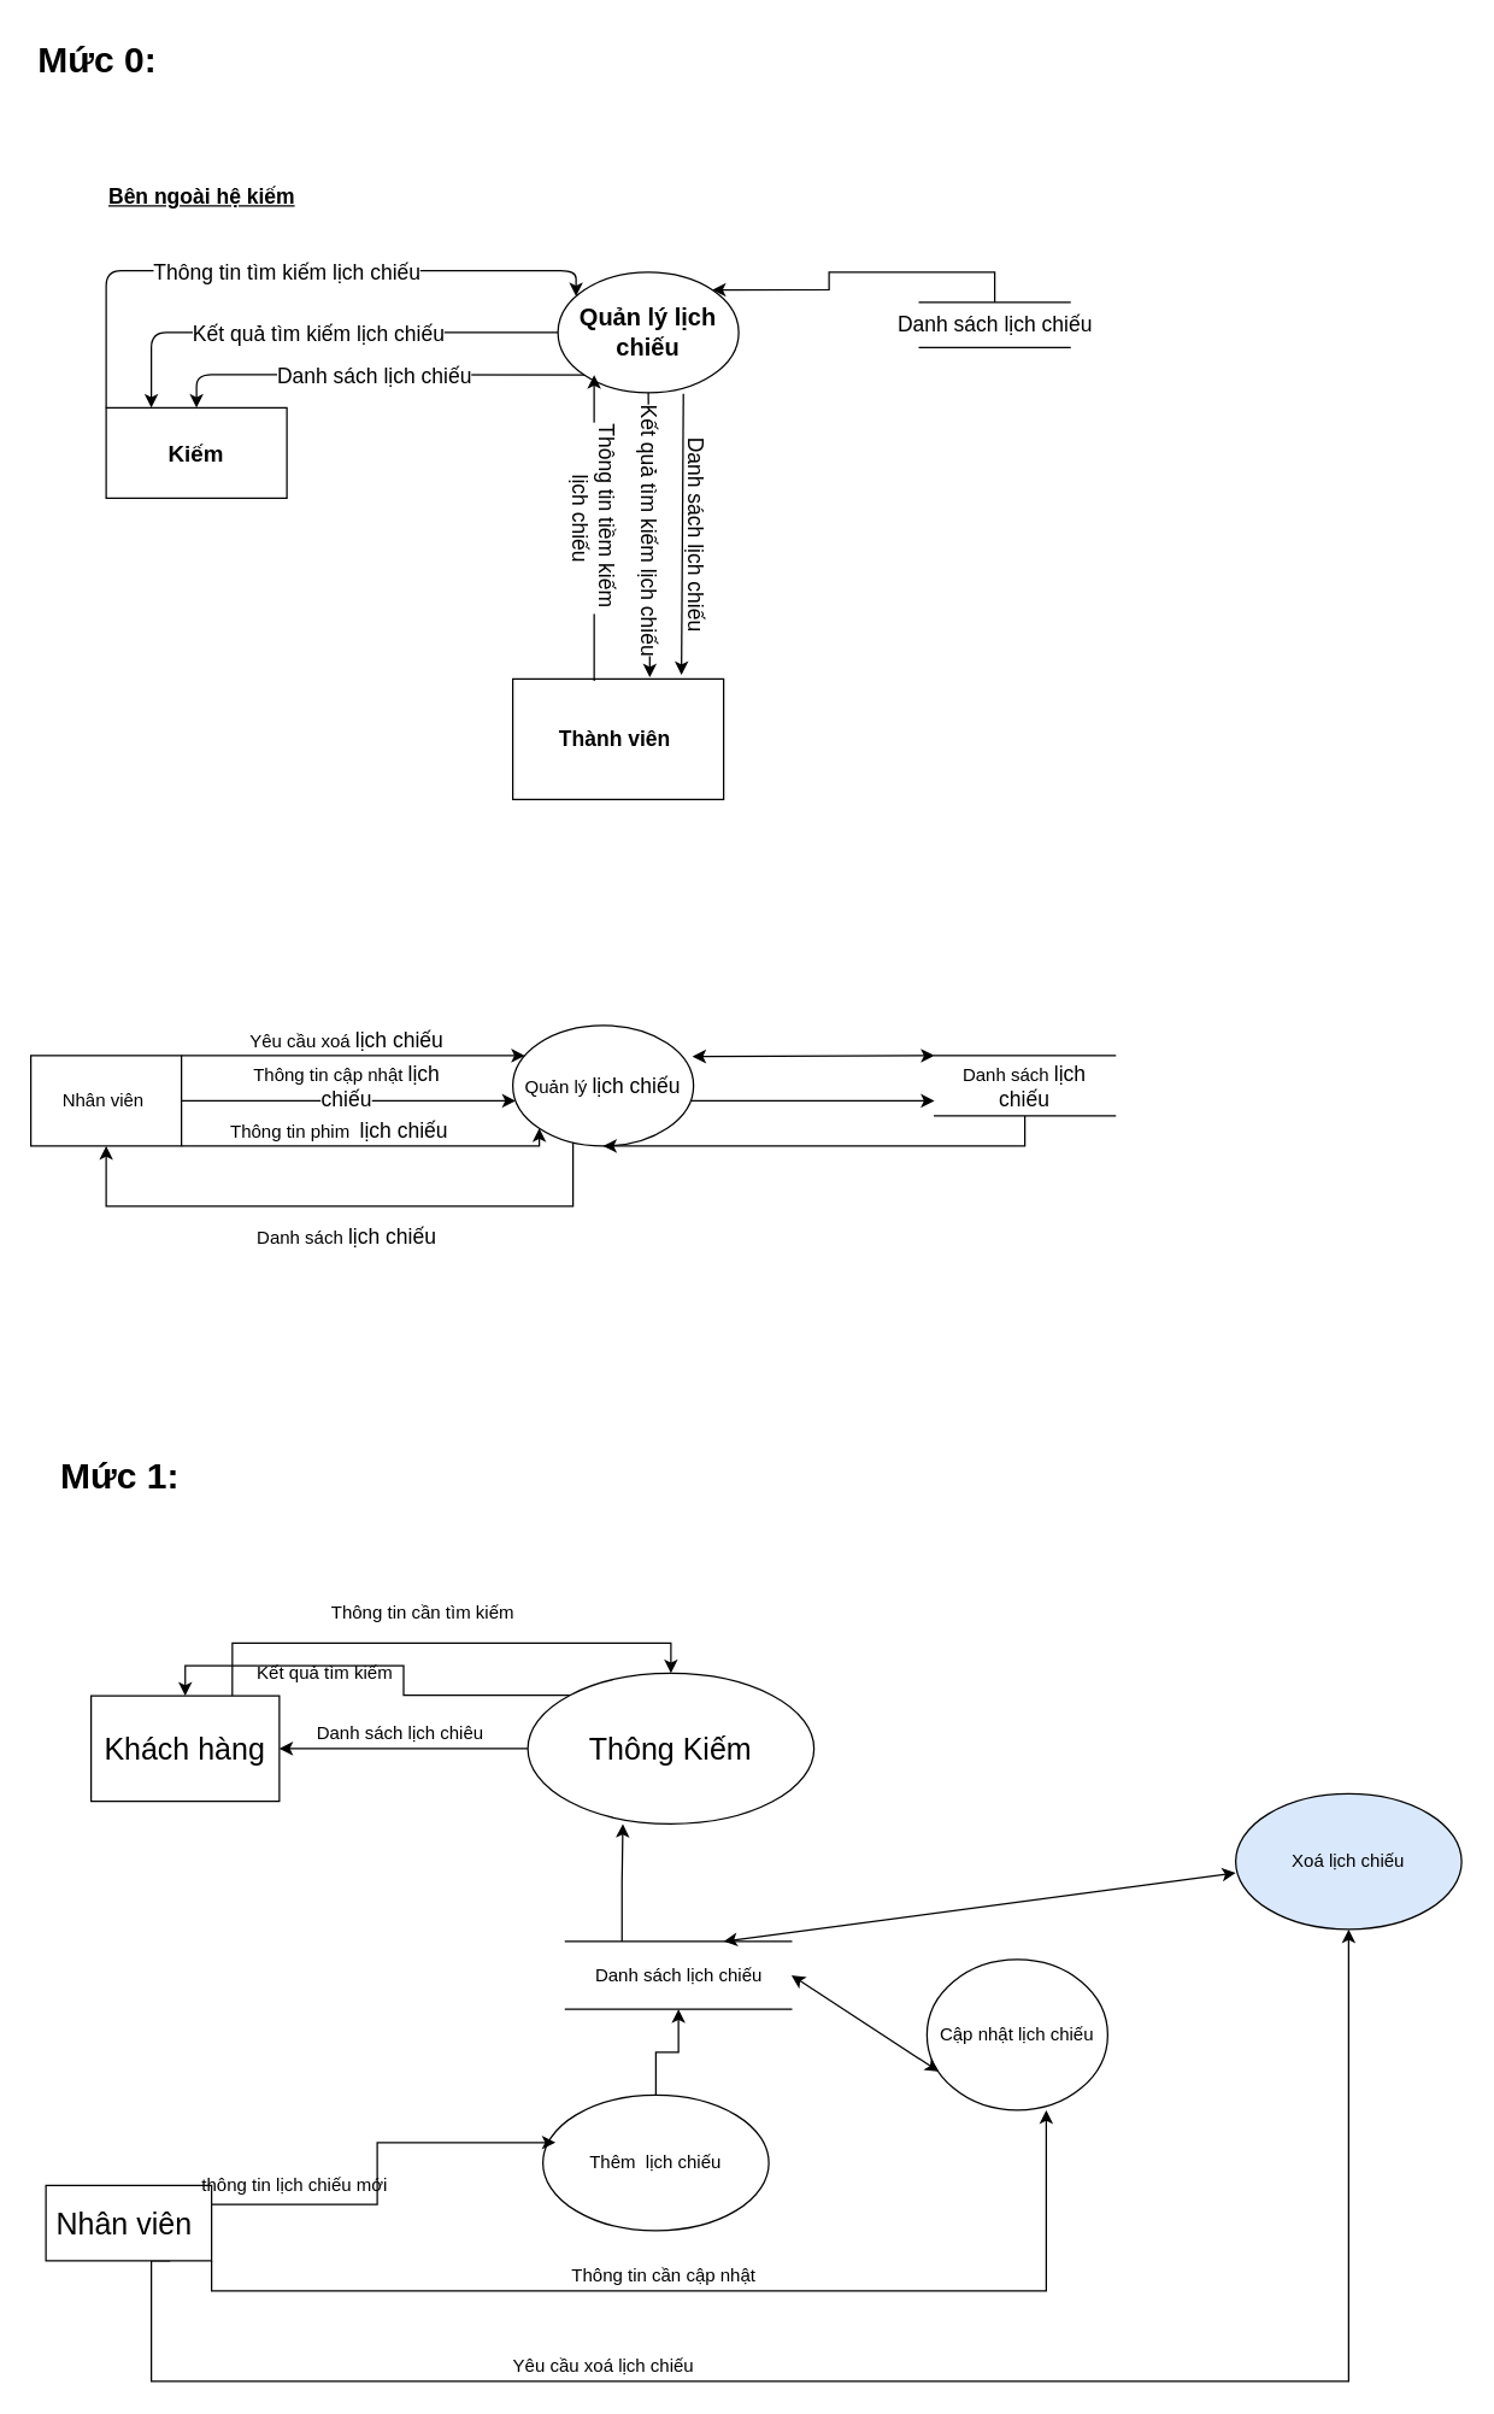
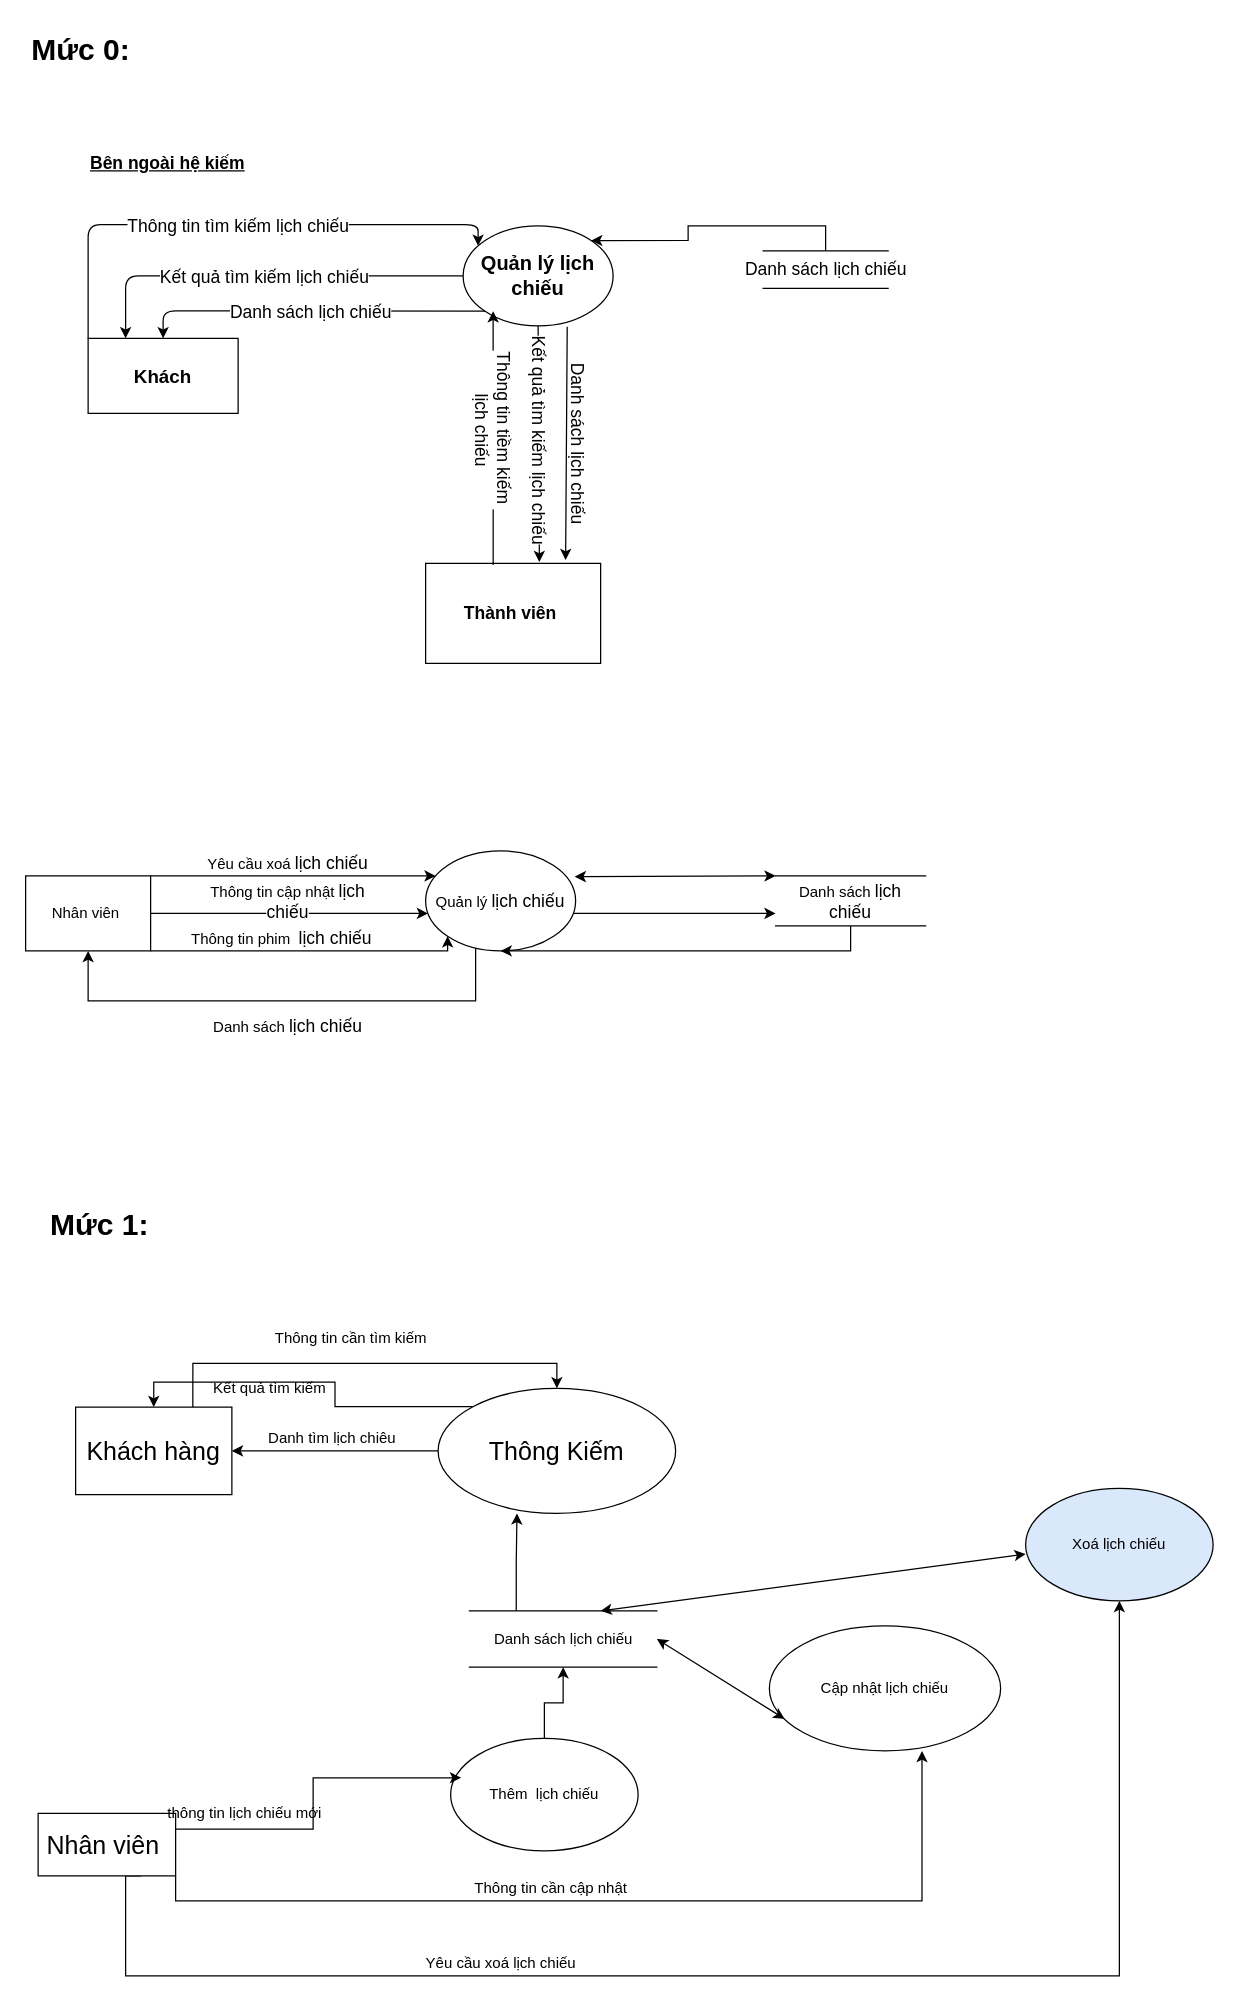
- <mxCell id="2" value="&lt;font style=&quot;font-size: 15px&quot;&gt;&lt;b&gt;Kiếm&lt;/b&gt;&lt;/font&gt;" style="rounded=0;whiteSpace=wrap;html=1;" vertex="1" parent="1"><mxGeometry x="70" y="270" width="120" height="60" as="geometry" /></mxCell>
+ <mxCell id="2" value="&lt;font style=&quot;font-size: 15px&quot;&gt;&lt;b&gt;Khách&lt;/b&gt;&lt;/font&gt;" style="rounded=0;whiteSpace=wrap;html=1;" vertex="1" parent="1"><mxGeometry x="70" y="270" width="120" height="60" as="geometry" /></mxCell>
- <mxCell id="50" value="Danh sách lịch chiêu" style="text;html=1;align=center;verticalAlign=middle;resizable=0;points=[];autosize=1;" vertex="1" parent="1"><mxGeometry x="200" y="1140" width="130" height="20" as="geometry" /></mxCell>
+ <mxCell id="50" value="Danh tìm lịch chiêu" style="text;html=1;align=center;verticalAlign=middle;resizable=0;points=[];autosize=1;" vertex="1" parent="1"><mxGeometry x="200" y="1140" width="130" height="20" as="geometry" /></mxCell>
- <mxCell id="40" value="Cập nhật lịch chiếu" style="ellipse;whiteSpace=wrap;html=1;" vertex="1" parent="1"><mxGeometry x="615" y="1300" width="120" height="100" as="geometry" /></mxCell>
+ <mxCell id="40" value="Cập nhật lịch chiếu" style="ellipse;whiteSpace=wrap;html=1;" vertex="1" parent="1"><mxGeometry x="615" y="1300" width="185" height="100" as="geometry" /></mxCell>
